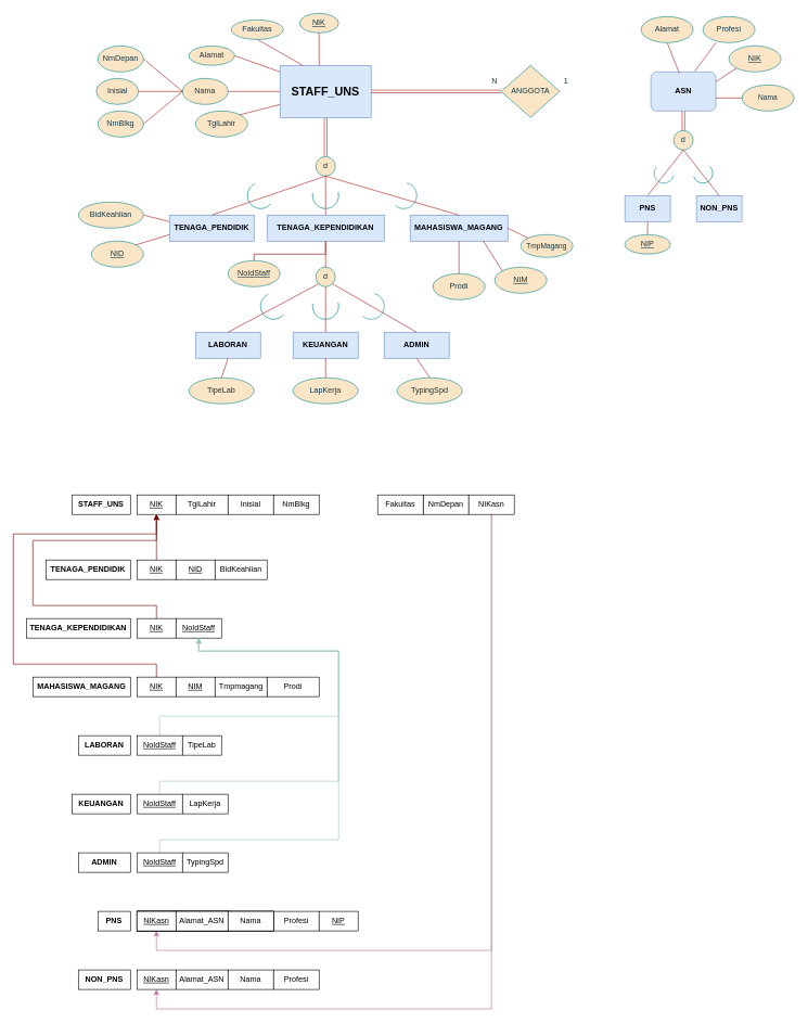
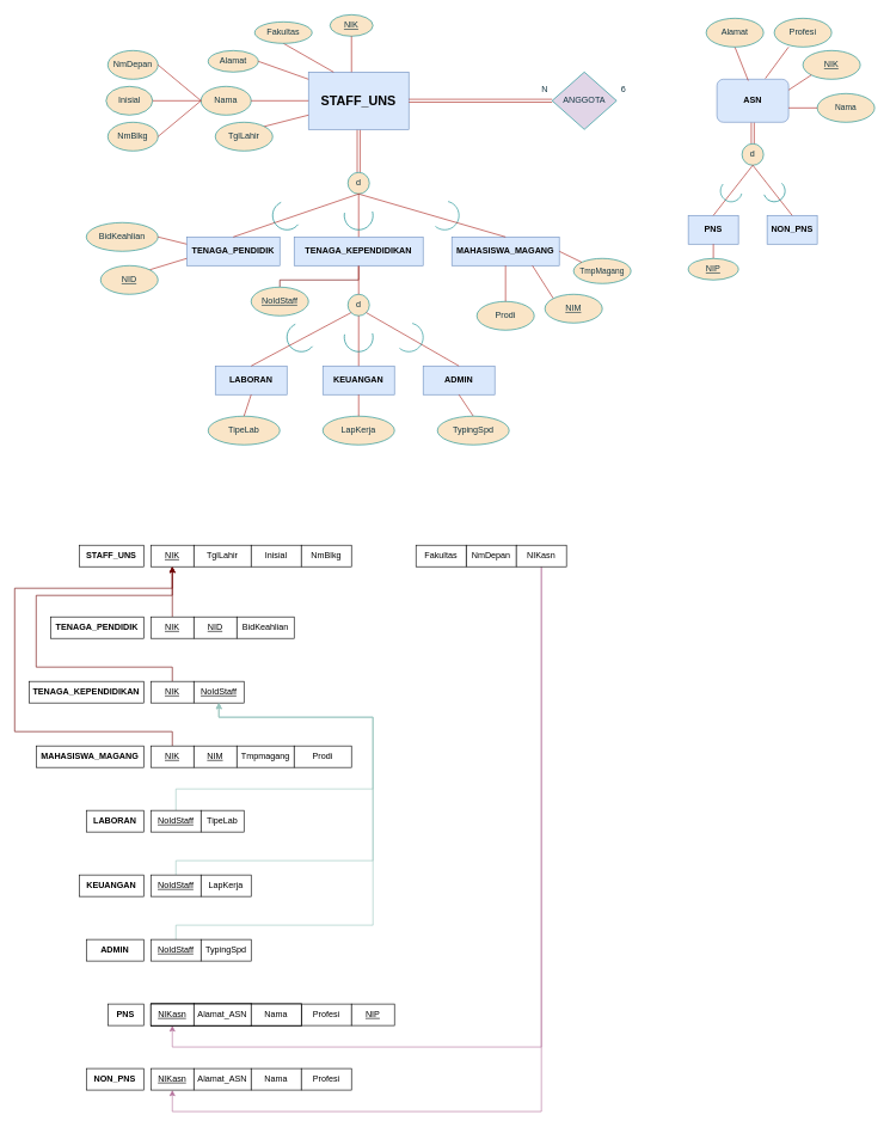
- <mxCell id="16" value="1" style="text;strokeColor=none;fillColor=none;spacingLeft=4;spacingRight=4;overflow=hidden;rotatable=0;points=[[0,0.5],[1,0.5]];portConstraint=eastwest;fontSize=12;align=center;fontColor=#143642;" parent="1" vertex="1"><mxGeometry x="850" y="110" width="40" height="30" as="geometry" /></mxCell>
+ <mxCell id="16" value="6" style="text;strokeColor=none;fillColor=none;spacingLeft=4;spacingRight=4;overflow=hidden;rotatable=0;points=[[0,0.5],[1,0.5]];portConstraint=eastwest;fontSize=12;align=center;fontColor=#143642;" parent="1" vertex="1"><mxGeometry x="850" y="110" width="40" height="30" as="geometry" /></mxCell>
- <mxCell id="4" value="ANGGOTA" style="rhombus;whiteSpace=wrap;html=1;fillColor=#FAE5C7;strokeColor=#0F8B8D;fontColor=#143642;" parent="1" vertex="1"><mxGeometry x="770" y="100" width="90" height="80" as="geometry" /></mxCell>
+ <mxCell id="4" value="ANGGOTA" style="rhombus;whiteSpace=wrap;html=1;fillColor=#e1d5e7;strokeColor=#0F8B8D;fontColor=#143642;" parent="1" vertex="1"><mxGeometry x="770" y="100" width="90" height="80" as="geometry" /></mxCell>
